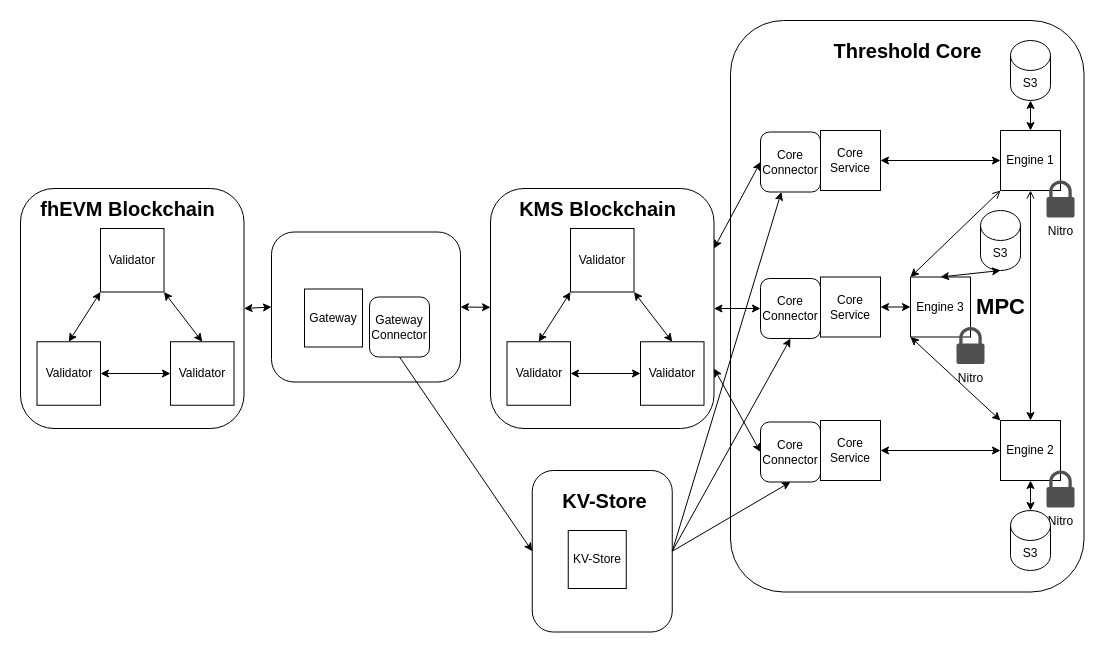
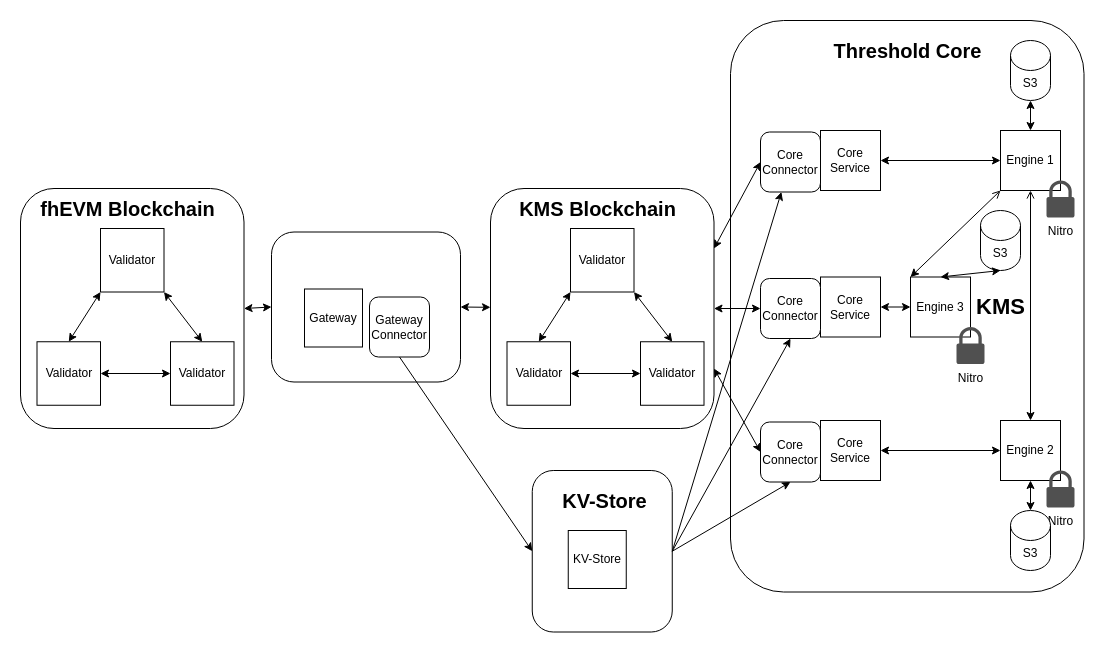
- <mxCell id="20" value="MPC" style="text;html=1;align=center;verticalAlign=middle;resizable=0;points=[];autosize=1;strokeColor=none;fillColor=none;fontSize=22;fontStyle=1" parent="1" vertex="1"><mxGeometry x="965" y="286.5" width="70" height="40" as="geometry" /></mxCell>
+ <mxCell id="20" value="KMS" style="text;html=1;align=center;verticalAlign=middle;resizable=0;points=[];autosize=1;strokeColor=none;fillColor=none;fontSize=22;fontStyle=1" parent="1" vertex="1"><mxGeometry x="965" y="286.5" width="70" height="40" as="geometry" /></mxCell>
- <mxCell id="19" value="" style="endArrow=classic;startArrow=classic;html=1;rounded=0;entryX=0;entryY=0;entryDx=0;entryDy=0;exitX=0;exitY=1;exitDx=0;exitDy=0;" parent="1" source="8" target="10" edge="1"><mxGeometry width="50" height="50" relative="1" as="geometry"><mxPoint x="1086" y="310" as="sourcePoint" /><mxPoint x="1070" y="170" as="targetPoint" /></mxGeometry></mxCell>
